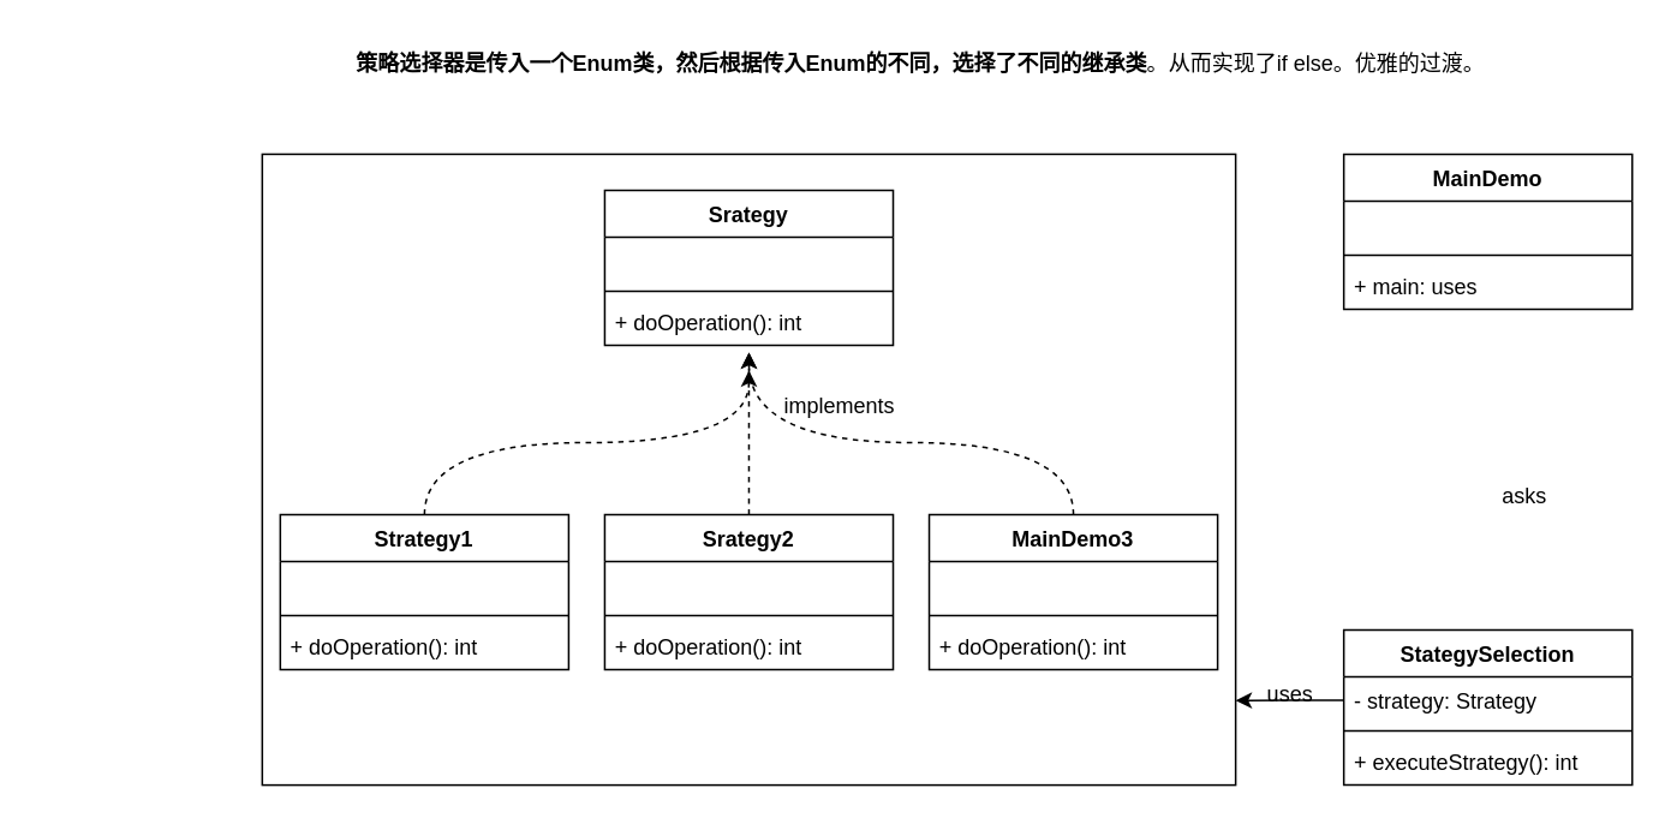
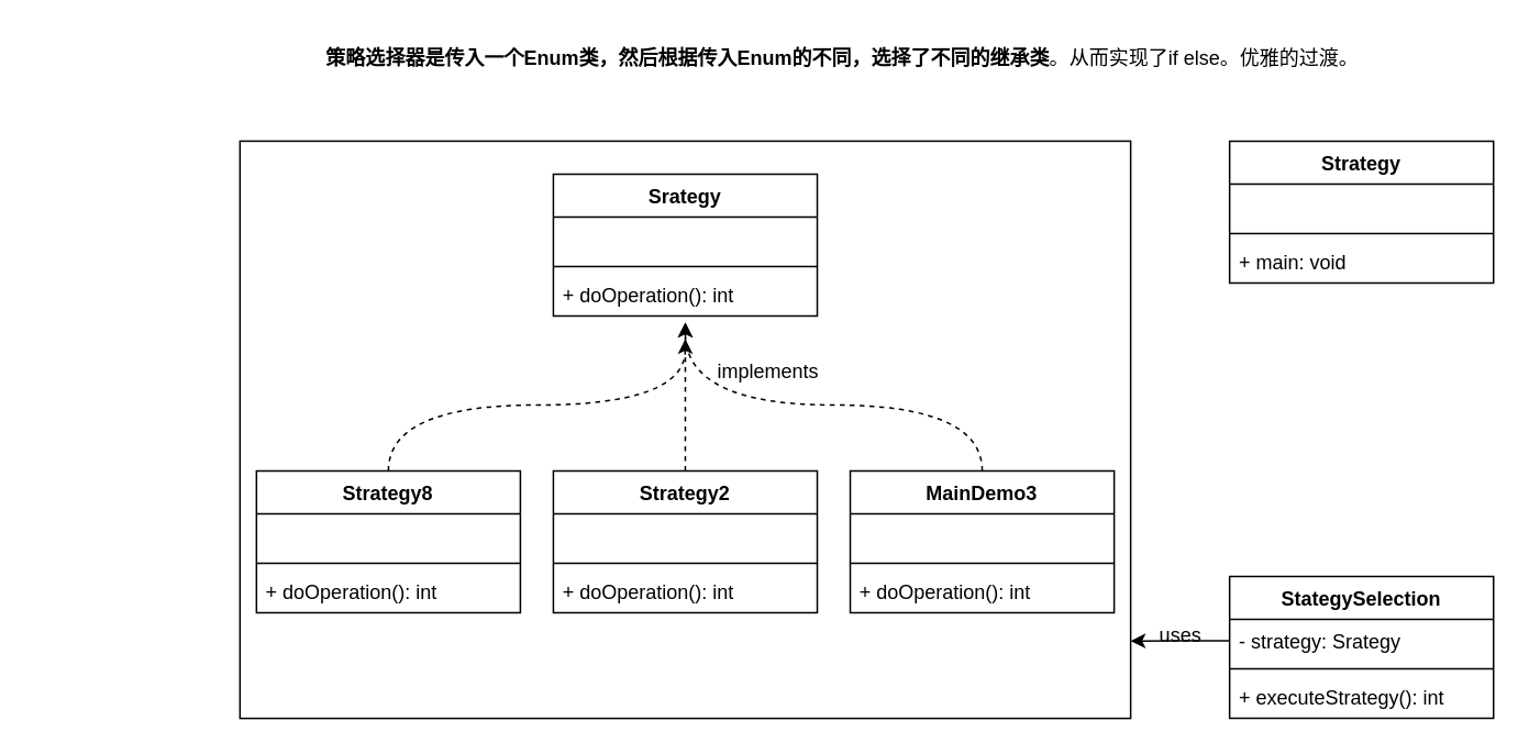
- <mxCell id="2" value="MainDemo" style="swimlane;fontStyle=1;align=center;verticalAlign=top;childLayout=stackLayout;horizontal=1;startSize=26;horizontalStack=0;resizeParent=1;resizeParentMax=0;resizeLast=0;collapsible=1;marginBottom=0;strokeColor=#000000;" parent="1" vertex="1"><mxGeometry x="745" y="85" width="160" height="86" as="geometry" /></mxCell>
+ <mxCell id="2" value="Strategy" style="swimlane;fontStyle=1;align=center;verticalAlign=top;childLayout=stackLayout;horizontal=1;startSize=26;horizontalStack=0;resizeParent=1;resizeParentMax=0;resizeLast=0;collapsible=1;marginBottom=0;strokeColor=#000000;" parent="1" vertex="1"><mxGeometry x="745" y="85" width="160" height="86" as="geometry" /></mxCell>
- <mxCell id="5" value="+ main: uses" style="text;strokeColor=none;fillColor=none;align=left;verticalAlign=top;spacingLeft=4;spacingRight=4;overflow=hidden;rotatable=0;points=[[0,0.5],[1,0.5]];portConstraint=eastwest;" parent="2" vertex="1"><mxGeometry y="60" width="160" height="26" as="geometry" /></mxCell>
+ <mxCell id="5" value="+ main: void" style="text;strokeColor=none;fillColor=none;align=left;verticalAlign=top;spacingLeft=4;spacingRight=4;overflow=hidden;rotatable=0;points=[[0,0.5],[1,0.5]];portConstraint=eastwest;" parent="2" vertex="1"><mxGeometry y="60" width="160" height="26" as="geometry" /></mxCell>
- <mxCell id="10" value="asks" style="text;html=1;align=center;verticalAlign=middle;resizable=0;points=[];autosize=1;strokeColor=none;" parent="1" vertex="1"><mxGeometry x="825" y="265" width="40" height="20" as="geometry" /></mxCell>
- <mxCell id="17" value="Strategy1" style="swimlane;fontStyle=1;align=center;verticalAlign=top;childLayout=stackLayout;horizontal=1;startSize=26;horizontalStack=0;resizeParent=1;resizeParentMax=0;resizeLast=0;collapsible=1;marginBottom=0;strokeColor=#000000;fillColor=none;" parent="1" vertex="1"><mxGeometry x="155" y="285" width="160" height="86" as="geometry" /></mxCell>
+ <mxCell id="17" value="Strategy8" style="swimlane;fontStyle=1;align=center;verticalAlign=top;childLayout=stackLayout;horizontal=1;startSize=26;horizontalStack=0;resizeParent=1;resizeParentMax=0;resizeLast=0;collapsible=1;marginBottom=0;strokeColor=#000000;fillColor=none;" parent="1" vertex="1"><mxGeometry x="155" y="285" width="160" height="86" as="geometry" /></mxCell>
- <mxCell id="22" value="Srategy2" style="swimlane;fontStyle=1;align=center;verticalAlign=top;childLayout=stackLayout;horizontal=1;startSize=26;horizontalStack=0;resizeParent=1;resizeParentMax=0;resizeLast=0;collapsible=1;marginBottom=0;strokeColor=#000000;fillColor=none;" parent="1" vertex="1"><mxGeometry x="335" y="285" width="160" height="86" as="geometry" /></mxCell>
+ <mxCell id="22" value="Strategy2" style="swimlane;fontStyle=1;align=center;verticalAlign=top;childLayout=stackLayout;horizontal=1;startSize=26;horizontalStack=0;resizeParent=1;resizeParentMax=0;resizeLast=0;collapsible=1;marginBottom=0;strokeColor=#000000;fillColor=none;" parent="1" vertex="1"><mxGeometry x="335" y="285" width="160" height="86" as="geometry" /></mxCell>
- <mxCell id="7" value="- strategy: Strategy" style="text;strokeColor=none;fillColor=none;align=left;verticalAlign=top;spacingLeft=4;spacingRight=4;overflow=hidden;rotatable=0;points=[[0,0.5],[1,0.5]];portConstraint=eastwest;" parent="6" vertex="1"><mxGeometry y="26" width="160" height="26" as="geometry" /></mxCell>
+ <mxCell id="7" value="- strategy: Srategy" style="text;strokeColor=none;fillColor=none;align=left;verticalAlign=top;spacingLeft=4;spacingRight=4;overflow=hidden;rotatable=0;points=[[0,0.5],[1,0.5]];portConstraint=eastwest;" parent="6" vertex="1"><mxGeometry y="26" width="160" height="26" as="geometry" /></mxCell>
